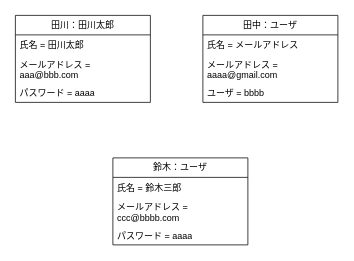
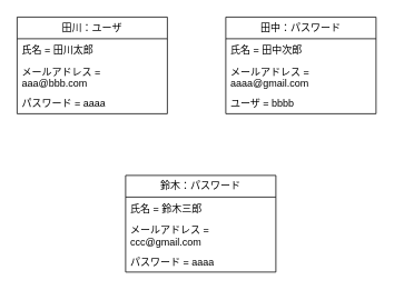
- <mxCell id="2" value="田川：田川太郎" style="swimlane;fontStyle=0;childLayout=stackLayout;horizontal=1;startSize=26;fillColor=none;horizontalStack=0;resizeParent=1;resizeParentMax=0;resizeLast=0;collapsible=1;marginBottom=0;whiteSpace=wrap;html=1;" parent="1" vertex="1"><mxGeometry x="20" y="20" width="180" height="116" as="geometry" /></mxCell>
+ <mxCell id="2" value="田川：ユーザ" style="swimlane;fontStyle=0;childLayout=stackLayout;horizontal=1;startSize=26;fillColor=none;horizontalStack=0;resizeParent=1;resizeParentMax=0;resizeLast=0;collapsible=1;marginBottom=0;whiteSpace=wrap;html=1;" parent="1" vertex="1"><mxGeometry x="20" y="20" width="180" height="116" as="geometry" /></mxCell>
- <mxCell id="6" value="田中：ユーザ" style="swimlane;fontStyle=0;childLayout=stackLayout;horizontal=1;startSize=26;fillColor=none;horizontalStack=0;resizeParent=1;resizeParentMax=0;resizeLast=0;collapsible=1;marginBottom=0;whiteSpace=wrap;html=1;" parent="1" vertex="1"><mxGeometry x="270" y="20" width="180" height="116" as="geometry" /></mxCell>
+ <mxCell id="6" value="田中：パスワード" style="swimlane;fontStyle=0;childLayout=stackLayout;horizontal=1;startSize=26;fillColor=none;horizontalStack=0;resizeParent=1;resizeParentMax=0;resizeLast=0;collapsible=1;marginBottom=0;whiteSpace=wrap;html=1;" parent="1" vertex="1"><mxGeometry x="270" y="20" width="180" height="116" as="geometry" /></mxCell>
- <mxCell id="7" value="氏名 = メールアドレス" style="text;strokeColor=none;fillColor=none;align=left;verticalAlign=top;spacingLeft=4;spacingRight=4;overflow=hidden;rotatable=0;points=[[0,0.5],[1,0.5]];portConstraint=eastwest;whiteSpace=wrap;html=1;" parent="6" vertex="1"><mxGeometry y="26" width="180" height="26" as="geometry" /></mxCell>
+ <mxCell id="7" value="氏名 = 田中次郎" style="text;strokeColor=none;fillColor=none;align=left;verticalAlign=top;spacingLeft=4;spacingRight=4;overflow=hidden;rotatable=0;points=[[0,0.5],[1,0.5]];portConstraint=eastwest;whiteSpace=wrap;html=1;" parent="6" vertex="1"><mxGeometry y="26" width="180" height="26" as="geometry" /></mxCell>
- <mxCell id="10" value="鈴木：ユーザ" style="swimlane;fontStyle=0;childLayout=stackLayout;horizontal=1;startSize=26;fillColor=none;horizontalStack=0;resizeParent=1;resizeParentMax=0;resizeLast=0;collapsible=1;marginBottom=0;whiteSpace=wrap;html=1;" parent="1" vertex="1"><mxGeometry x="150" y="210" width="180" height="116" as="geometry" /></mxCell>
+ <mxCell id="10" value="鈴木：パスワード" style="swimlane;fontStyle=0;childLayout=stackLayout;horizontal=1;startSize=26;fillColor=none;horizontalStack=0;resizeParent=1;resizeParentMax=0;resizeLast=0;collapsible=1;marginBottom=0;whiteSpace=wrap;html=1;" parent="1" vertex="1"><mxGeometry x="150" y="210" width="180" height="116" as="geometry" /></mxCell>
- <mxCell id="12" value="メールアドレス = ccc@bbbb.com" style="text;strokeColor=none;fillColor=none;align=left;verticalAlign=top;spacingLeft=4;spacingRight=4;overflow=hidden;rotatable=0;points=[[0,0.5],[1,0.5]];portConstraint=eastwest;whiteSpace=wrap;html=1;" parent="10" vertex="1"><mxGeometry y="52" width="180" height="38" as="geometry" /></mxCell>
+ <mxCell id="12" value="メールアドレス = ccc@gmail.com" style="text;strokeColor=none;fillColor=none;align=left;verticalAlign=top;spacingLeft=4;spacingRight=4;overflow=hidden;rotatable=0;points=[[0,0.5],[1,0.5]];portConstraint=eastwest;whiteSpace=wrap;html=1;" parent="10" vertex="1"><mxGeometry y="52" width="180" height="38" as="geometry" /></mxCell>
